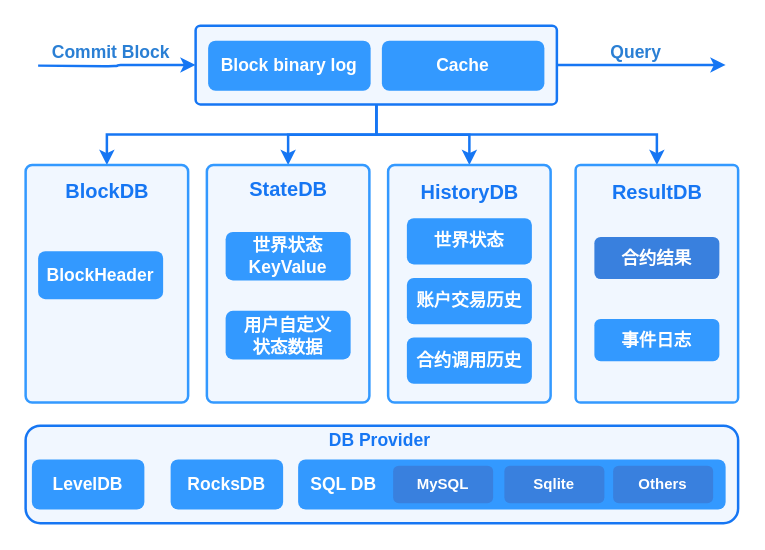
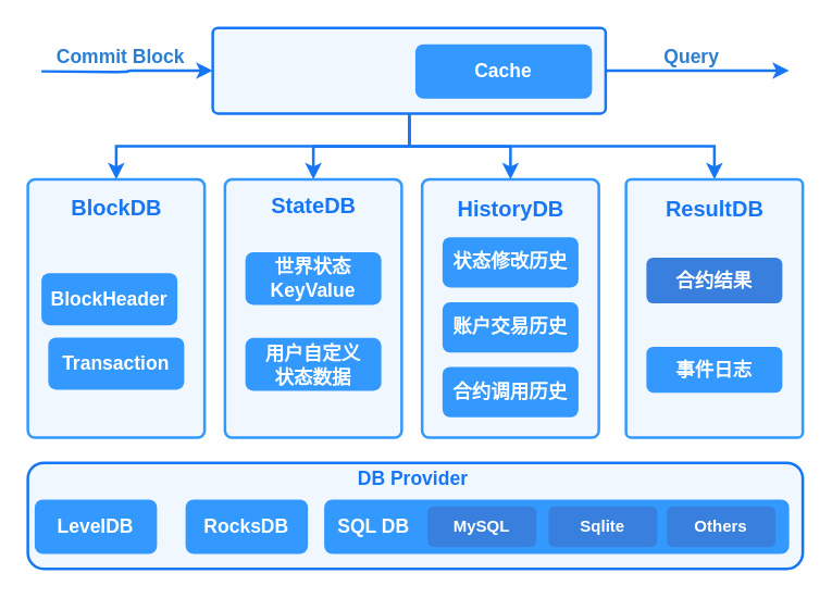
- <mxCell id="9" value="&lt;b&gt;Block binary log&lt;/b&gt;" style="rounded=1;whiteSpace=wrap;html=1;fontColor=#FFFFFF;fontSize=14;strokeColor=none;fillColor=#3399FF;" parent="1" vertex="1"><mxGeometry x="166" y="32" width="130" height="40" as="geometry" /></mxCell>
- <mxCell id="30" value="&lt;b&gt;世界状态&lt;/b&gt;" style="rounded=1;whiteSpace=wrap;html=1;fillColor=#3399FF;fontColor=#FFFFFF;fontSize=14;strokeColor=none;" parent="27" vertex="1"><mxGeometry x="15" y="42.495" width="100" height="37.004" as="geometry" /></mxCell>
+ <mxCell id="30" value="&lt;b&gt;状态修改历史&lt;/b&gt;" style="rounded=1;whiteSpace=wrap;html=1;fillColor=#3399FF;fontColor=#FFFFFF;fontSize=14;strokeColor=none;" parent="27" vertex="1"><mxGeometry x="15" y="42.495" width="100" height="37.004" as="geometry" /></mxCell>
+ <mxCell id="42" value="&lt;b&gt;Transaction&lt;/b&gt;" style="rounded=1;whiteSpace=wrap;html=1;fillColor=#3399FF;fontColor=#FFFFFF;fontSize=14;strokeColor=none;" parent="38" vertex="1"><mxGeometry x="15" y="116.366" width="100" height="38.381" as="geometry" /></mxCell>
